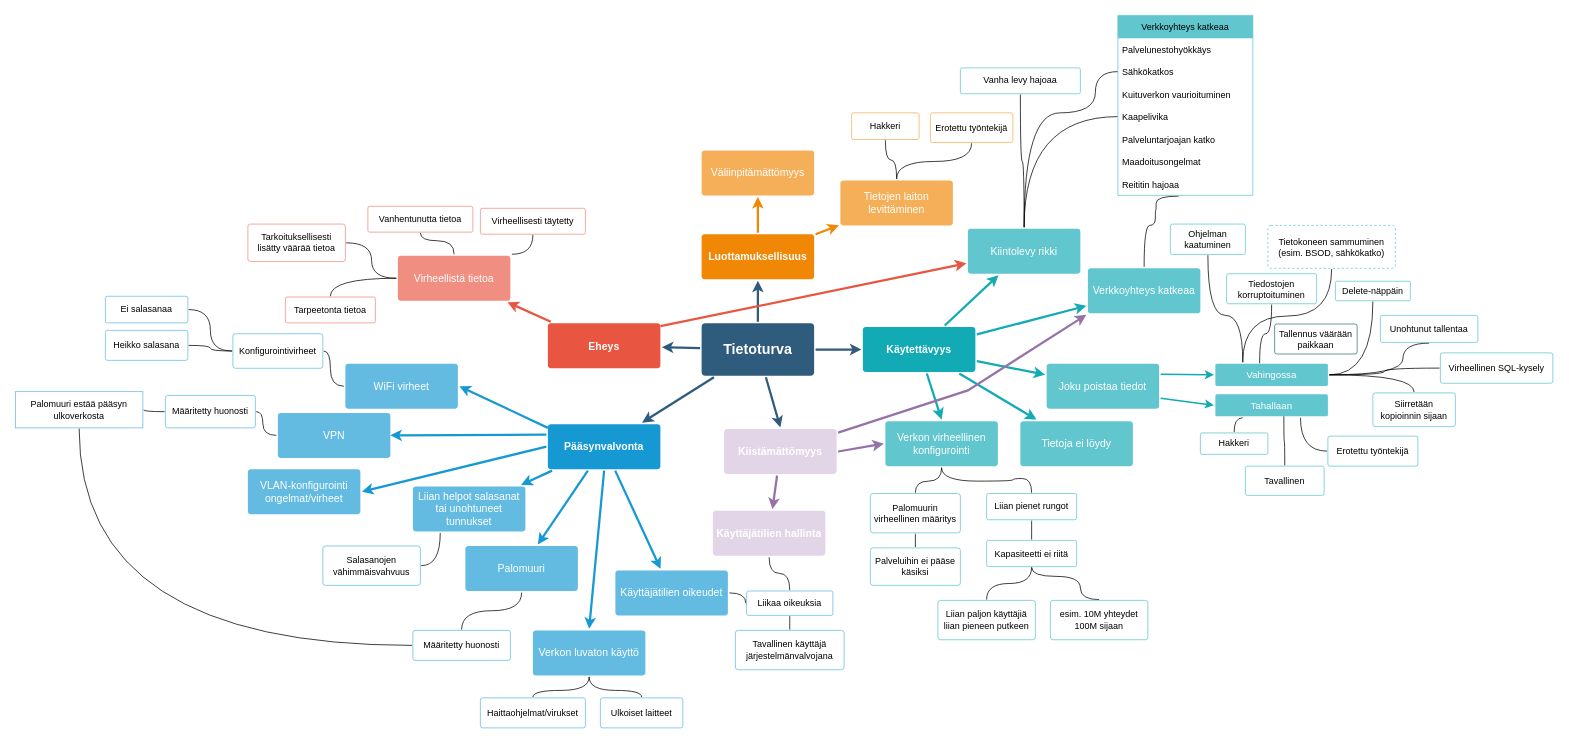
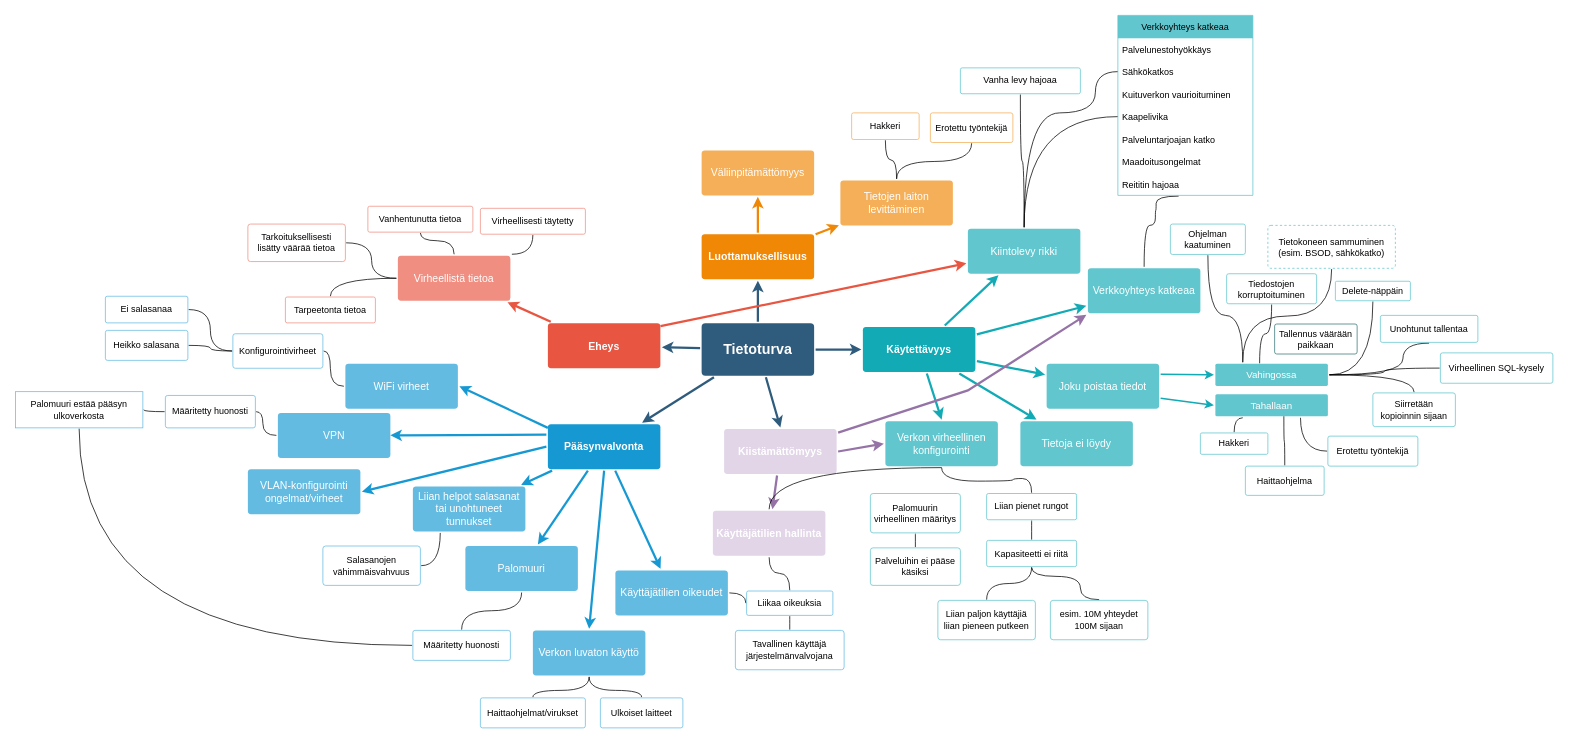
- <mxCell id="112" style="edgeStyle=orthogonalEdgeStyle;curved=1;orthogonalLoop=1;jettySize=auto;html=1;exitX=0.5;exitY=1;exitDx=0;exitDy=0;entryX=0.5;entryY=0;entryDx=0;entryDy=0;strokeColor=default;endArrow=none;endFill=0;" edge="1" parent="1" source="113" target="121"><mxGeometry relative="1" as="geometry" /></mxCell>
+ <mxCell id="112" style="edgeStyle=orthogonalEdgeStyle;curved=1;orthogonalLoop=1;jettySize=auto;html=1;exitX=0.5;exitY=1;exitDx=0;exitDy=0;strokeColor=default;endArrow=none;endFill=0;" edge="1" parent="1" source="113" target="47"><mxGeometry relative="1" as="geometry" /></mxCell>
- <mxCell id="65" value="Tavallinen" style="rounded=1;whiteSpace=wrap;html=1;shadow=0;labelBackgroundColor=none;strokeColor=#61C6CE;strokeWidth=1;fillColor=none;fontFamily=Helvetica;fontSize=12;fontColor=#000000;align=center;spacing=5;fontStyle=0;arcSize=7;perimeterSpacing=1;" parent="1" vertex="1"><mxGeometry x="1660" y="621" width="105" height="39" as="geometry" /></mxCell>
+ <mxCell id="65" value="Haittaohjelma" style="rounded=1;whiteSpace=wrap;html=1;shadow=0;labelBackgroundColor=none;strokeColor=#61C6CE;strokeWidth=1;fillColor=none;fontFamily=Helvetica;fontSize=12;fontColor=#000000;align=center;spacing=5;fontStyle=0;arcSize=7;perimeterSpacing=1;" parent="1" vertex="1"><mxGeometry x="1660" y="621" width="105" height="39" as="geometry" /></mxCell>
